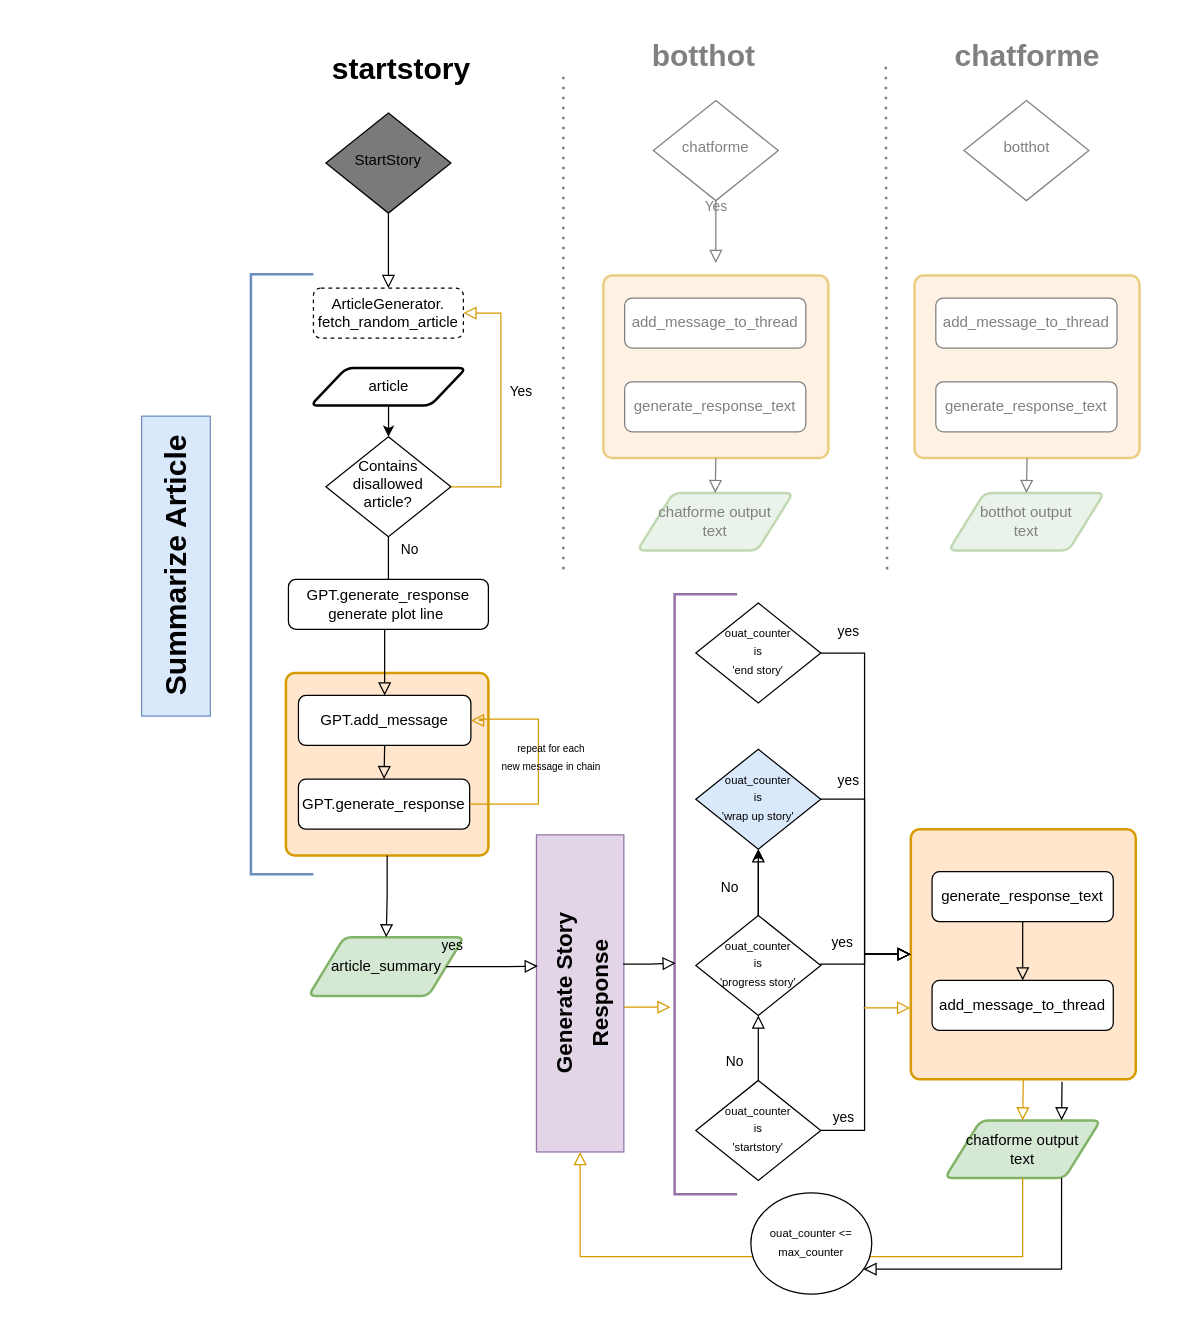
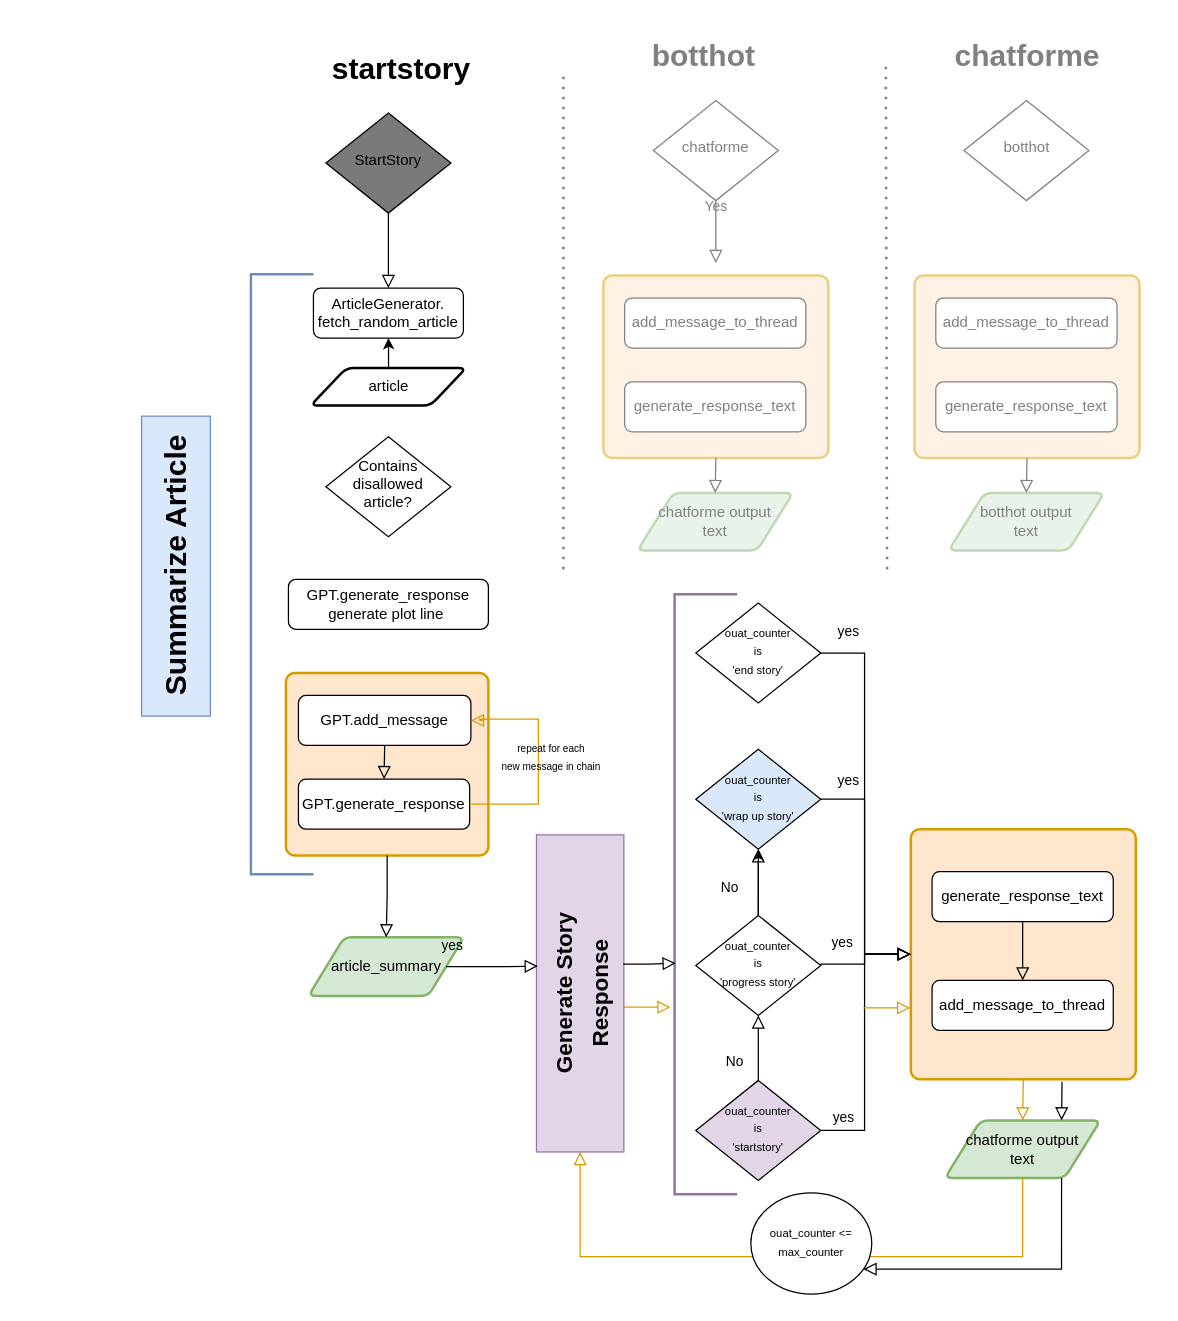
- <mxCell id="5" value="ArticleGenerator.&lt;br&gt;fetch_random_article" style="rounded=1;whiteSpace=wrap;html=1;fontSize=12;glass=0;strokeWidth=1;shadow=0;dashed=1;" parent="1" vertex="1"><mxGeometry x="250" y="230" width="120" height="40" as="geometry" /></mxCell>
+ <mxCell id="5" value="ArticleGenerator.&lt;br&gt;fetch_random_article" style="rounded=1;whiteSpace=wrap;html=1;fontSize=12;glass=0;strokeWidth=1;shadow=0;" parent="1" vertex="1"><mxGeometry x="250" y="230" width="120" height="40" as="geometry" /></mxCell>
- <mxCell id="12" value="Yes" style="rounded=0;html=1;jettySize=auto;orthogonalLoop=1;fontSize=11;endArrow=block;endFill=0;endSize=8;strokeWidth=1;shadow=0;labelBackgroundColor=none;edgeStyle=orthogonalEdgeStyle;entryX=1;entryY=0.5;entryDx=0;entryDy=0;exitX=1;exitY=0.5;exitDx=0;exitDy=0;fillColor=#ffe6cc;strokeColor=#D79B00;" parent="1" source="11" target="5" edge="1"><mxGeometry x="0.11" y="-16" relative="1" as="geometry"><mxPoint as="offset" /><mxPoint x="320" y="180" as="sourcePoint" /><mxPoint x="320" y="240" as="targetPoint" /><Array as="points"><mxPoint x="400" y="389" /><mxPoint x="400" y="250" /></Array></mxGeometry></mxCell>
- <mxCell id="20" value="" style="edgeStyle=orthogonalEdgeStyle;rounded=0;orthogonalLoop=1;jettySize=auto;html=1;" parent="1" source="21" target="11" edge="1"><mxGeometry relative="1" as="geometry" /></mxCell>
+ <mxCell id="20" value="" style="edgeStyle=orthogonalEdgeStyle;rounded=0;orthogonalLoop=1;jettySize=auto;html=1;" parent="1" source="21" target="5" edge="1"><mxGeometry relative="1" as="geometry" /></mxCell>
- <mxCell id="13" value="No" style="edgeStyle=orthogonalEdgeStyle;rounded=0;html=1;jettySize=auto;orthogonalLoop=1;fontSize=11;endArrow=block;endFill=0;endSize=8;strokeWidth=1;shadow=0;labelBackgroundColor=none;exitX=0.5;exitY=1;exitDx=0;exitDy=0;entryX=0.5;entryY=0;entryDx=0;entryDy=0;" parent="1" source="11" target="10" edge="1"><mxGeometry x="-0.848" y="17" relative="1" as="geometry"><mxPoint as="offset" /><mxPoint x="370" y="151" as="sourcePoint" /><mxPoint x="310" y="451" as="targetPoint" /></mxGeometry></mxCell>
- <mxCell id="23" value="&lt;font style=&quot;font-size: 9px;&quot;&gt;ouat_counter&lt;br&gt;is&lt;br&gt;'startstory'&lt;/font&gt;" style="rhombus;whiteSpace=wrap;html=1;shadow=0;fontFamily=Helvetica;fontSize=12;align=center;strokeWidth=1;spacing=6;spacingTop=-4;" parent="1" vertex="1"><mxGeometry x="555.97" y="864" width="100" height="80" as="geometry" /></mxCell>
+ <mxCell id="23" value="&lt;font style=&quot;font-size: 9px;&quot;&gt;ouat_counter&lt;br&gt;is&lt;br&gt;'startstory'&lt;/font&gt;" style="rhombus;whiteSpace=wrap;html=1;shadow=0;fontFamily=Helvetica;fontSize=12;align=center;strokeWidth=1;spacing=6;spacingTop=-4;fillColor=#e1d5e7;" parent="1" vertex="1"><mxGeometry x="555.97" y="864" width="100" height="80" as="geometry" /></mxCell>
